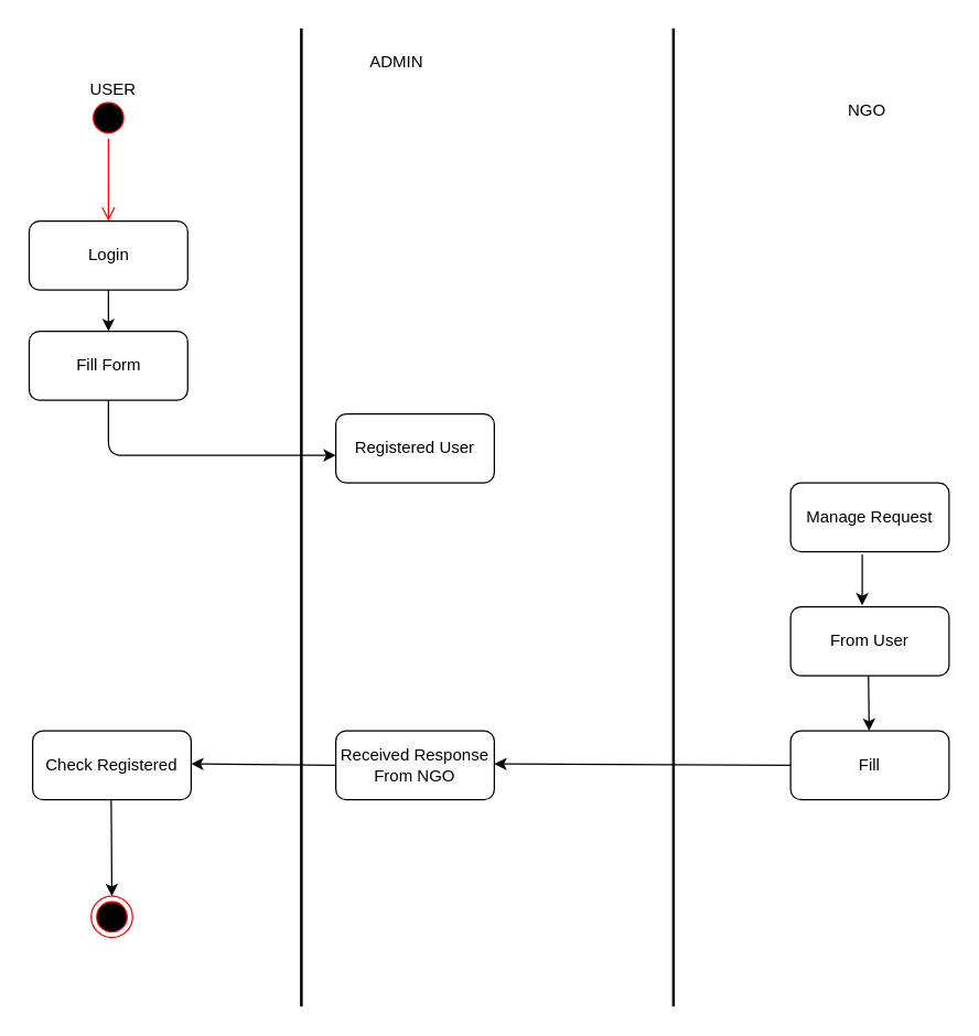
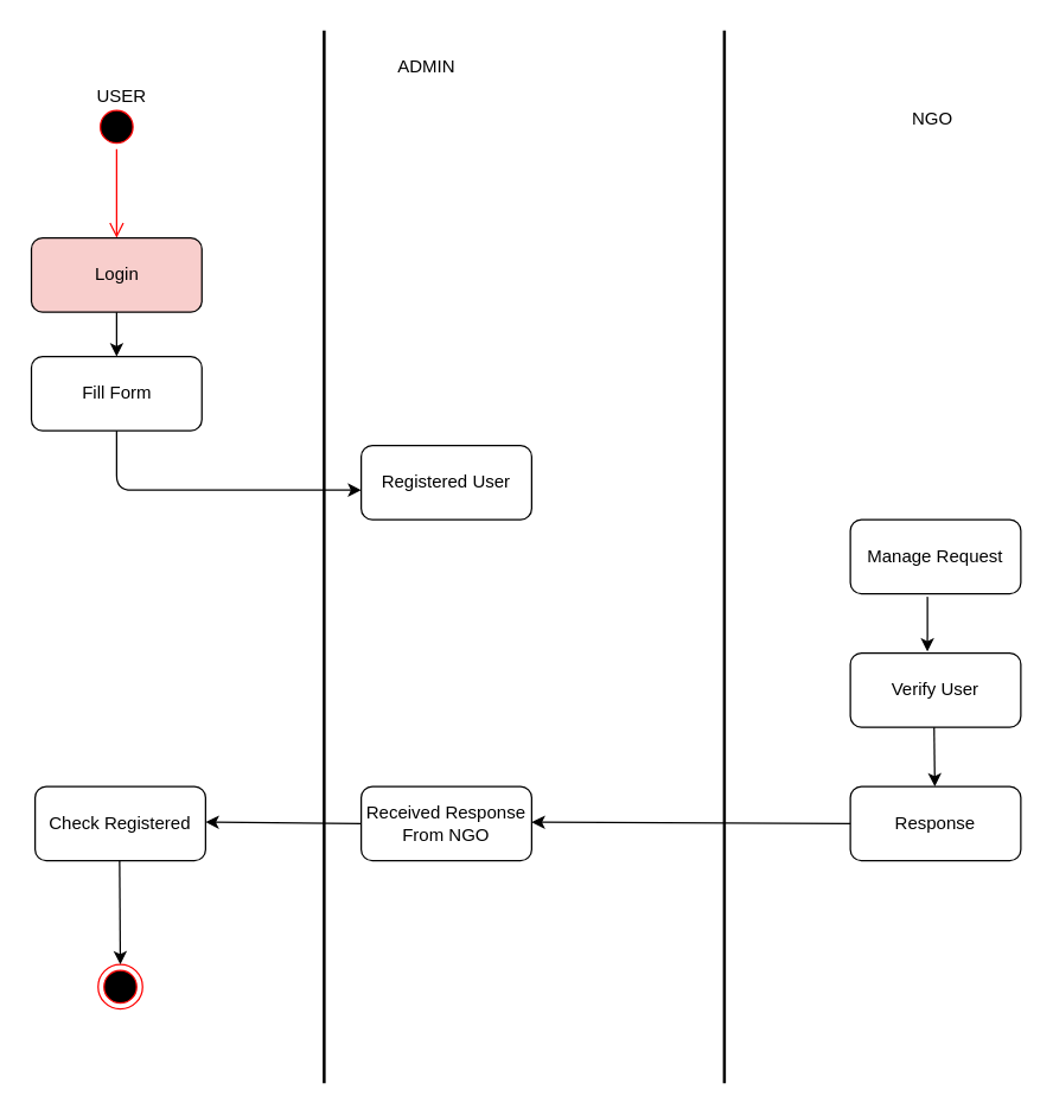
- <mxCell id="5" value="Login" style="rounded=1;whiteSpace=wrap;html=1;" vertex="1" parent="1"><mxGeometry x="20.5" y="160" width="115" height="50" as="geometry" /></mxCell>
+ <mxCell id="5" value="Login" style="rounded=1;whiteSpace=wrap;html=1;fillColor=#f8cecc;" vertex="1" parent="1"><mxGeometry x="20.5" y="160" width="115" height="50" as="geometry" /></mxCell>
- <mxCell id="11" value="From User" style="rounded=1;whiteSpace=wrap;html=1;" vertex="1" parent="1"><mxGeometry x="573" y="440" width="115" height="50" as="geometry" /></mxCell>
+ <mxCell id="11" value="Verify User" style="rounded=1;whiteSpace=wrap;html=1;" vertex="1" parent="1"><mxGeometry x="573" y="440" width="115" height="50" as="geometry" /></mxCell>
- <mxCell id="13" value="Fill" style="rounded=1;whiteSpace=wrap;html=1;" vertex="1" parent="1"><mxGeometry x="573" y="530" width="115" height="50" as="geometry" /></mxCell>
+ <mxCell id="13" value="Response" style="rounded=1;whiteSpace=wrap;html=1;" vertex="1" parent="1"><mxGeometry x="573" y="530" width="115" height="50" as="geometry" /></mxCell>
